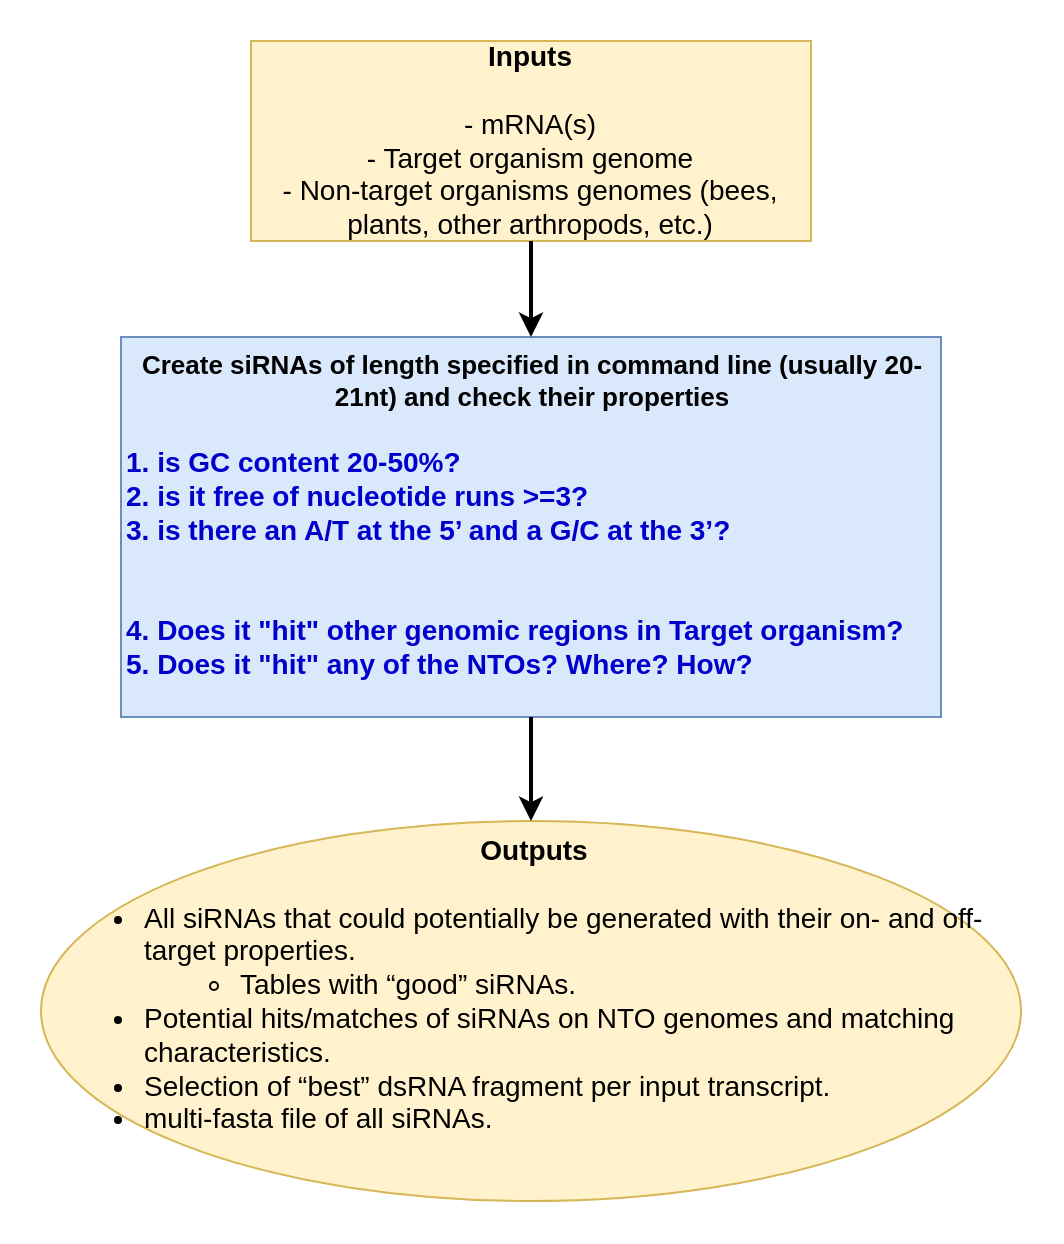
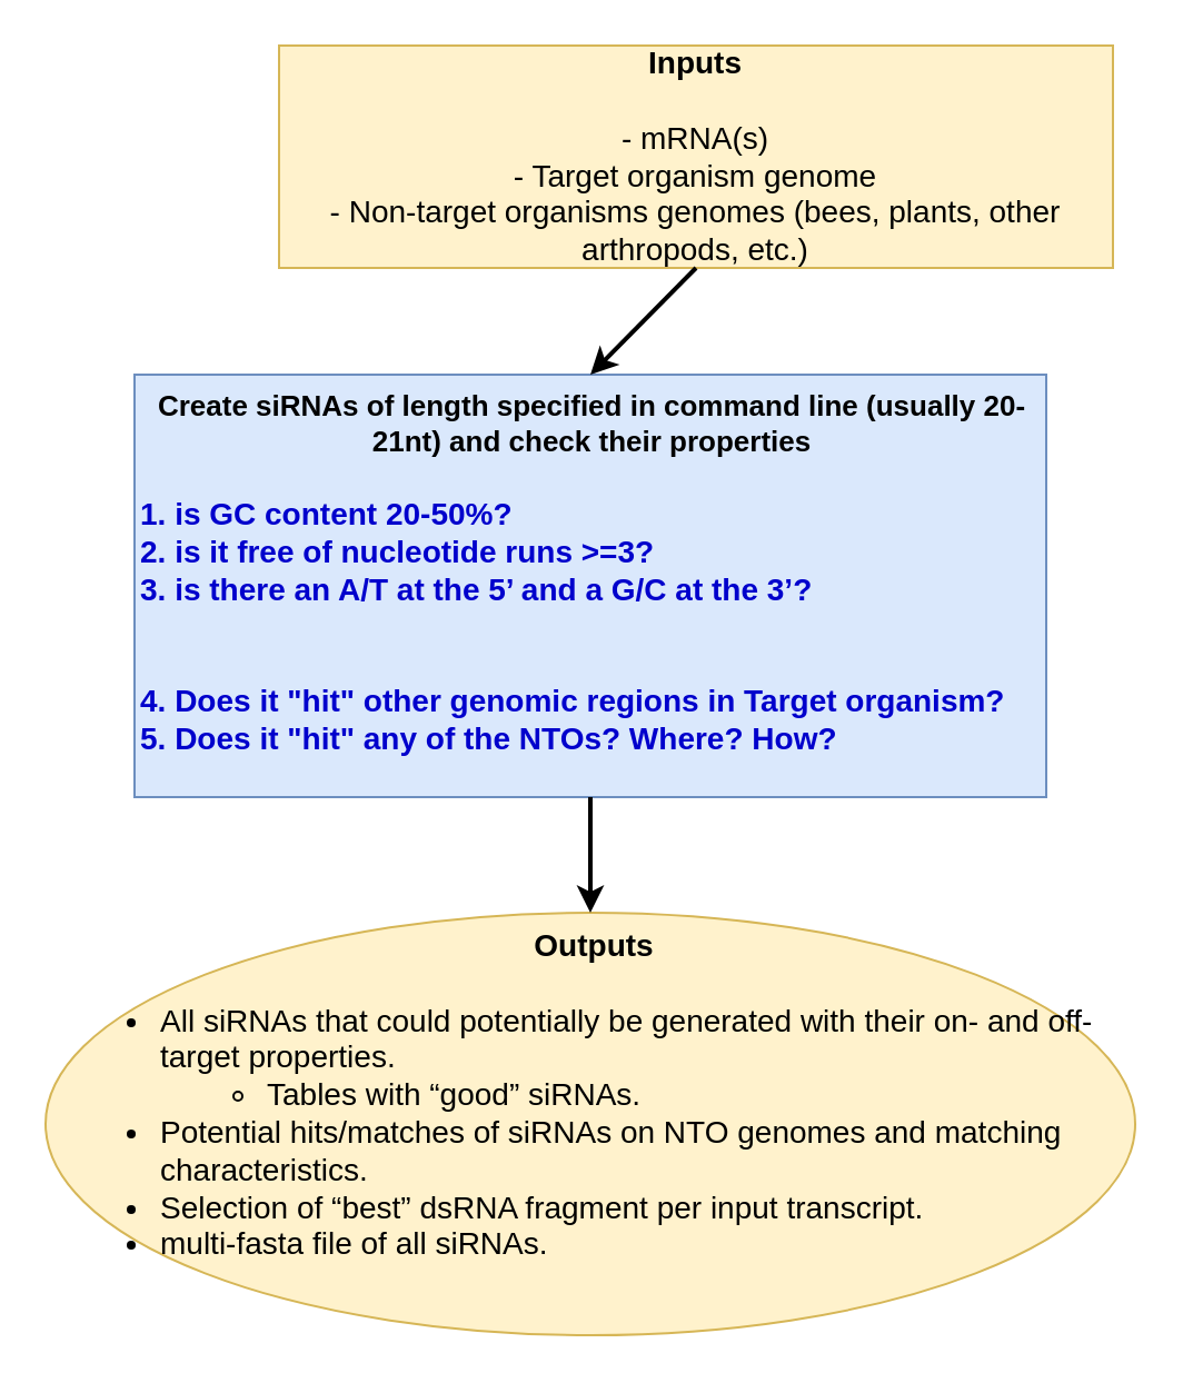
- <mxCell id="2" value="&lt;b style=&quot;font-size: 14px;&quot;&gt;Inputs&lt;br style=&quot;font-size: 14px;&quot;&gt;&lt;/b&gt;&lt;br style=&quot;border-color: var(--border-color); font-size: 14px;&quot;&gt;- mRNA(s)&lt;br style=&quot;font-size: 14px;&quot;&gt;- Target organism genome&lt;br style=&quot;font-size: 14px;&quot;&gt;- Non-target organisms genomes (bees, plants, other arthropods, etc.)" style="whiteSpace=wrap;html=1;rounded=0;glass=0;fillColor=#fff2cc;strokeColor=#d6b656;fontSize=14;" parent="1" vertex="1"><mxGeometry x="125" width="280" height="100" as="geometry" y="20" /></mxCell>
+ <mxCell id="2" value="&lt;b style=&quot;font-size: 14px;&quot;&gt;Inputs&lt;br style=&quot;font-size: 14px;&quot;&gt;&lt;/b&gt;&lt;br style=&quot;border-color: var(--border-color); font-size: 14px;&quot;&gt;- mRNA(s)&lt;br style=&quot;font-size: 14px;&quot;&gt;- Target organism genome&lt;br style=&quot;font-size: 14px;&quot;&gt;- Non-target organisms genomes (bees, plants, other arthropods, etc.)" style="whiteSpace=wrap;html=1;rounded=0;glass=0;fillColor=#fff2cc;strokeColor=#d6b656;fontSize=14;" parent="1" vertex="1"><mxGeometry x="125" y="20" width="375" height="100" as="geometry" /></mxCell>
